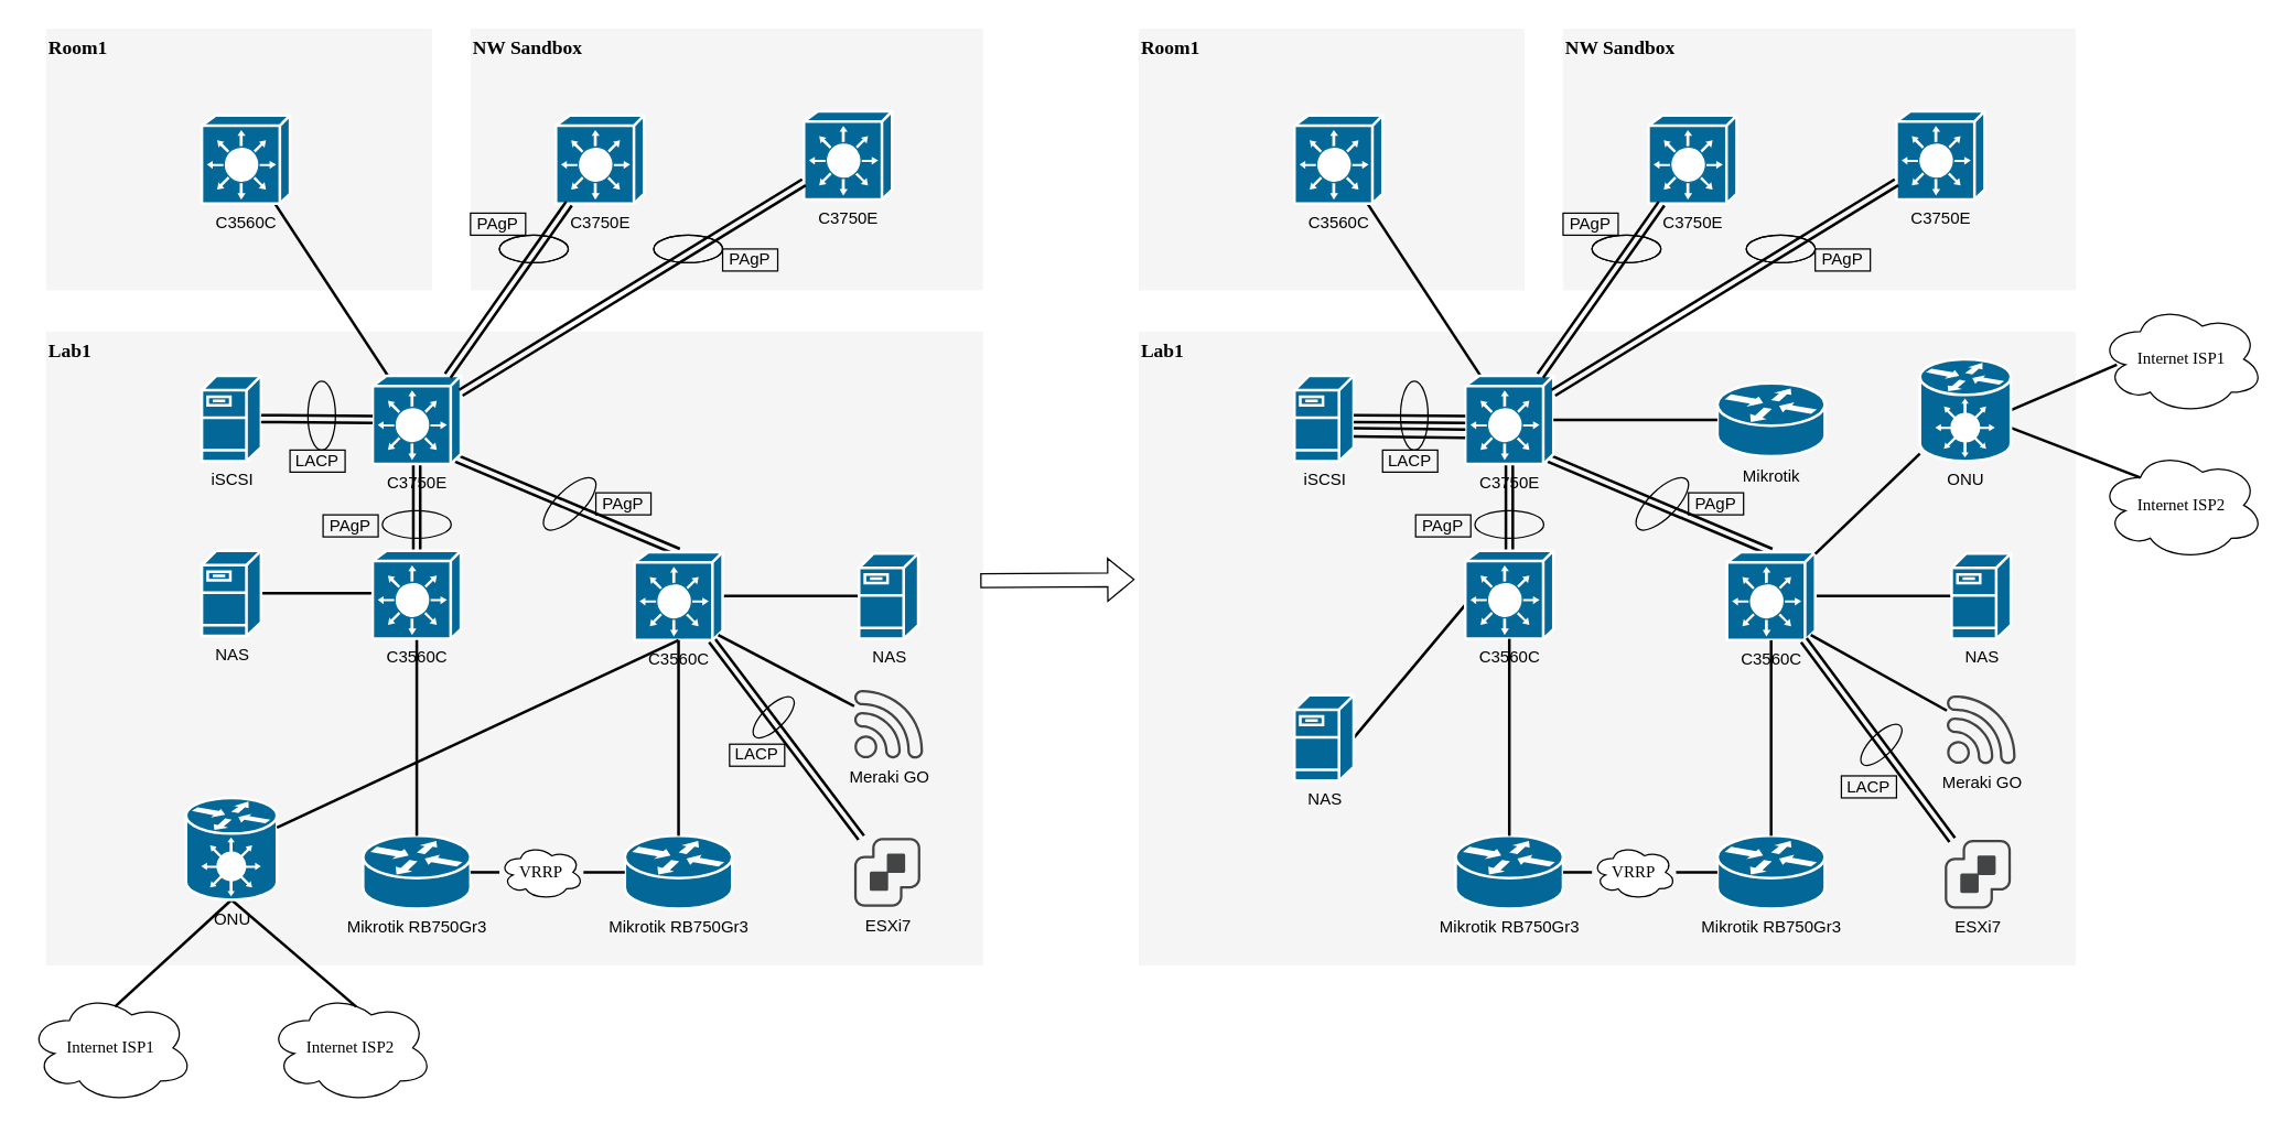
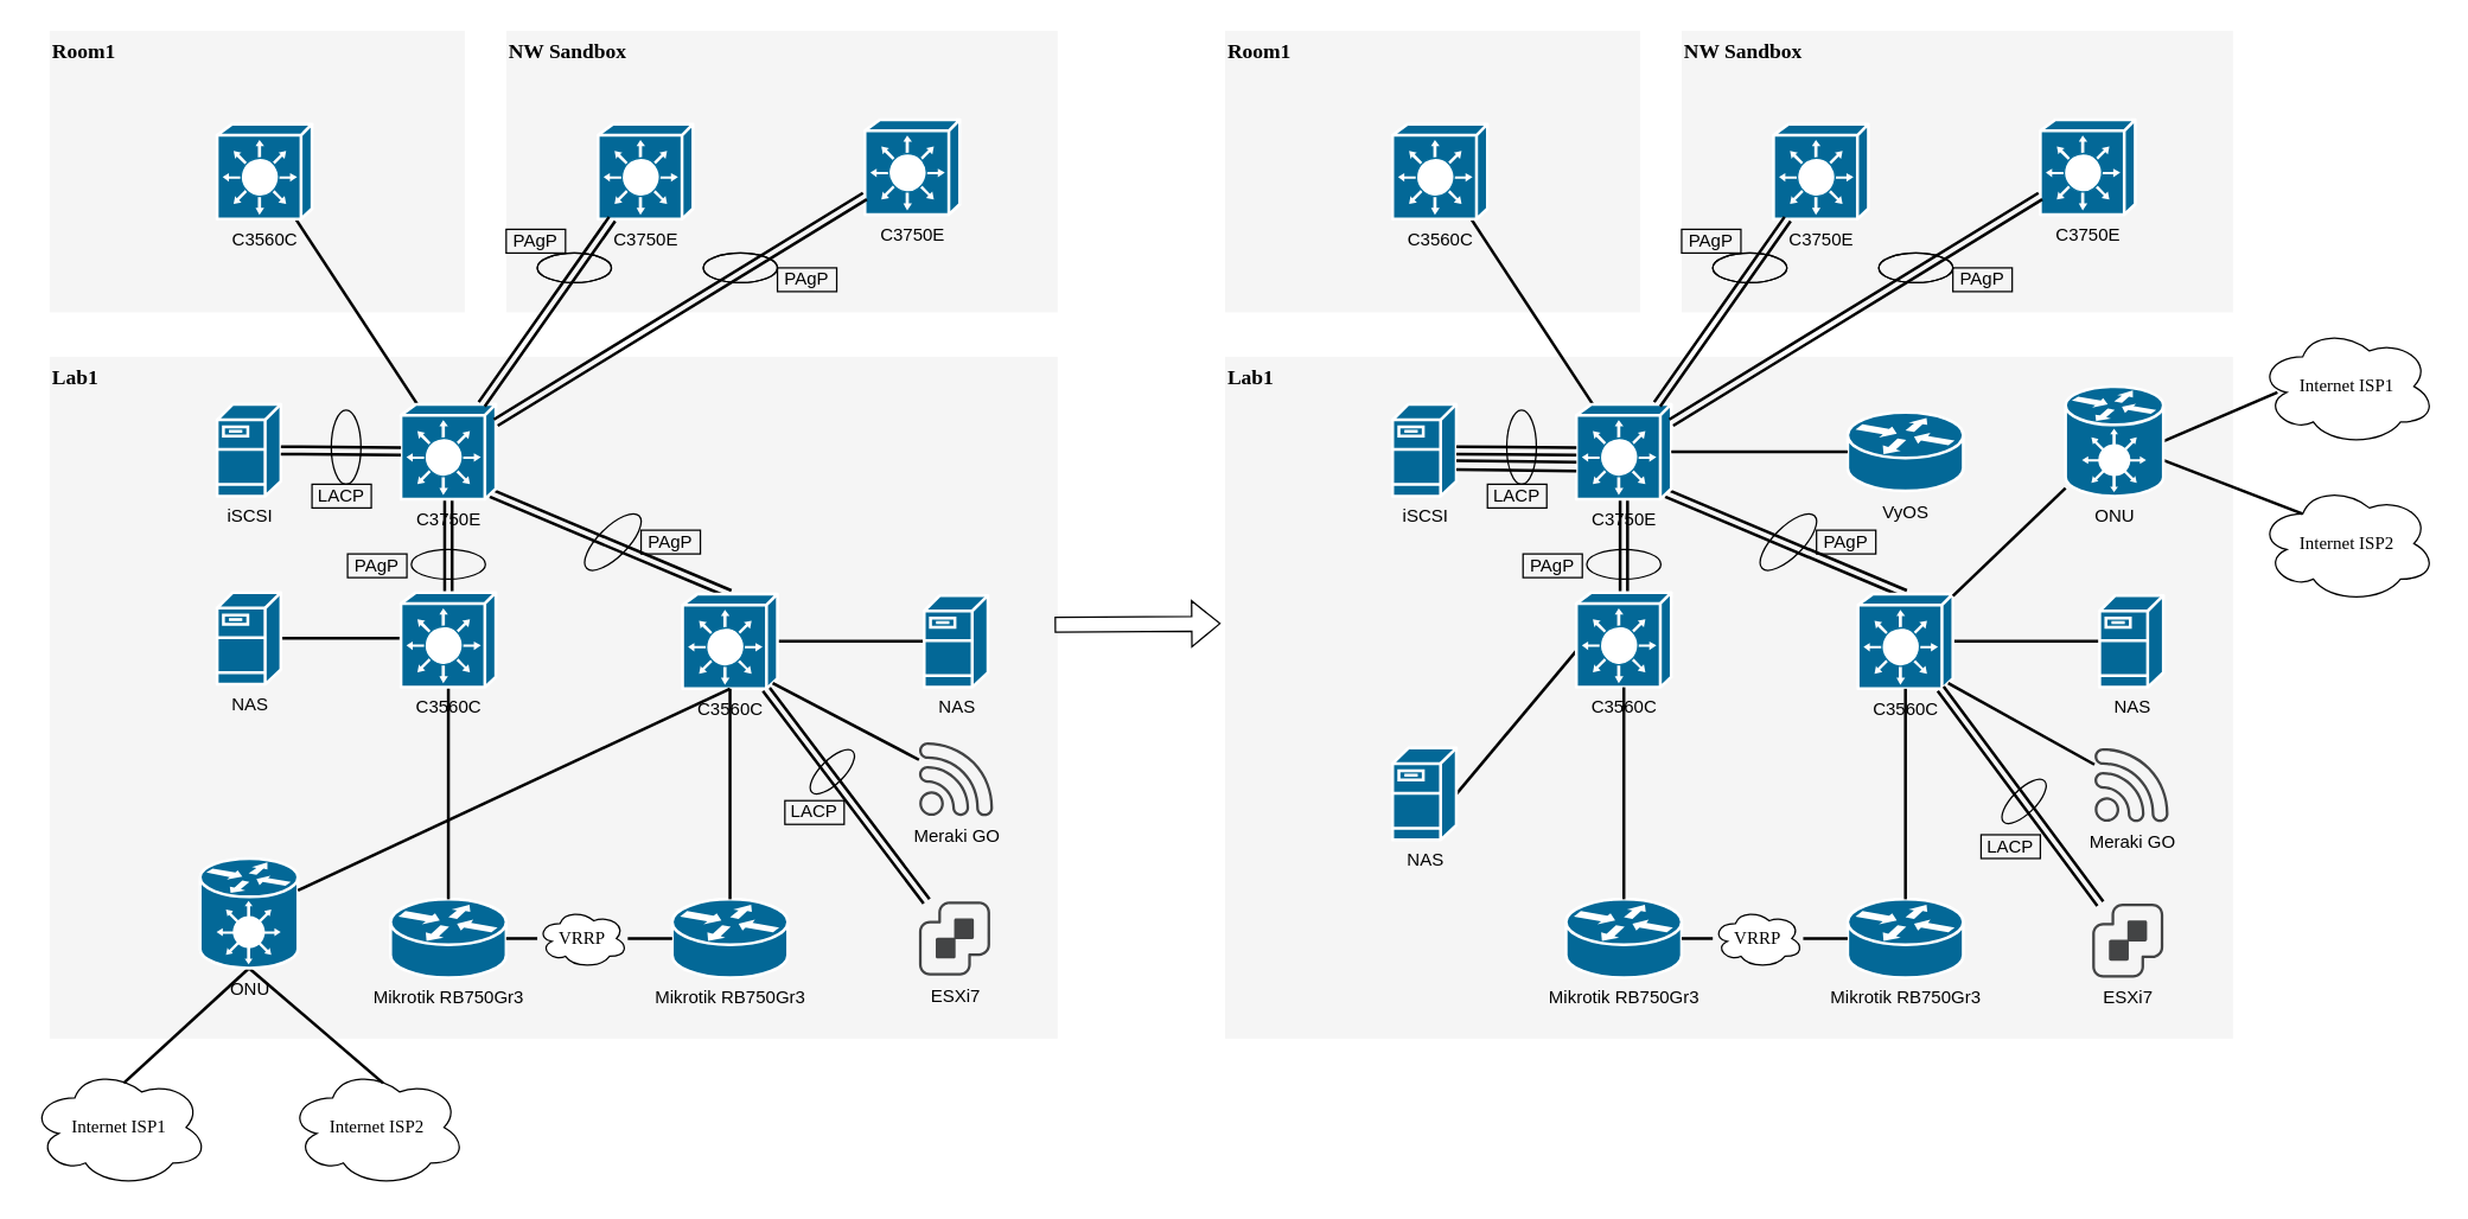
- <mxCell id="104" value="&lt;font face=&quot;Helvetica&quot;&gt;Mikrotik&lt;/font&gt;" style="shape=mxgraph.cisco.routers.router;html=1;dashed=0;fillColor=#036897;strokeColor=#ffffff;strokeWidth=2;verticalLabelPosition=bottom;verticalAlign=top;rounded=0;shadow=0;comic=0;fontFamily=Verdana;fontSize=12;" parent="1" vertex="1"><mxGeometry x="1246" y="277.5" width="78" height="53" as="geometry" /></mxCell>
+ <mxCell id="104" value="&lt;font face=&quot;Helvetica&quot;&gt;VyOS&lt;/font&gt;" style="shape=mxgraph.cisco.routers.router;html=1;dashed=0;fillColor=#036897;strokeColor=#ffffff;strokeWidth=2;verticalLabelPosition=bottom;verticalAlign=top;rounded=0;shadow=0;comic=0;fontFamily=Verdana;fontSize=12;" parent="1" vertex="1"><mxGeometry x="1246" y="277.5" width="78" height="53" as="geometry" /></mxCell>
